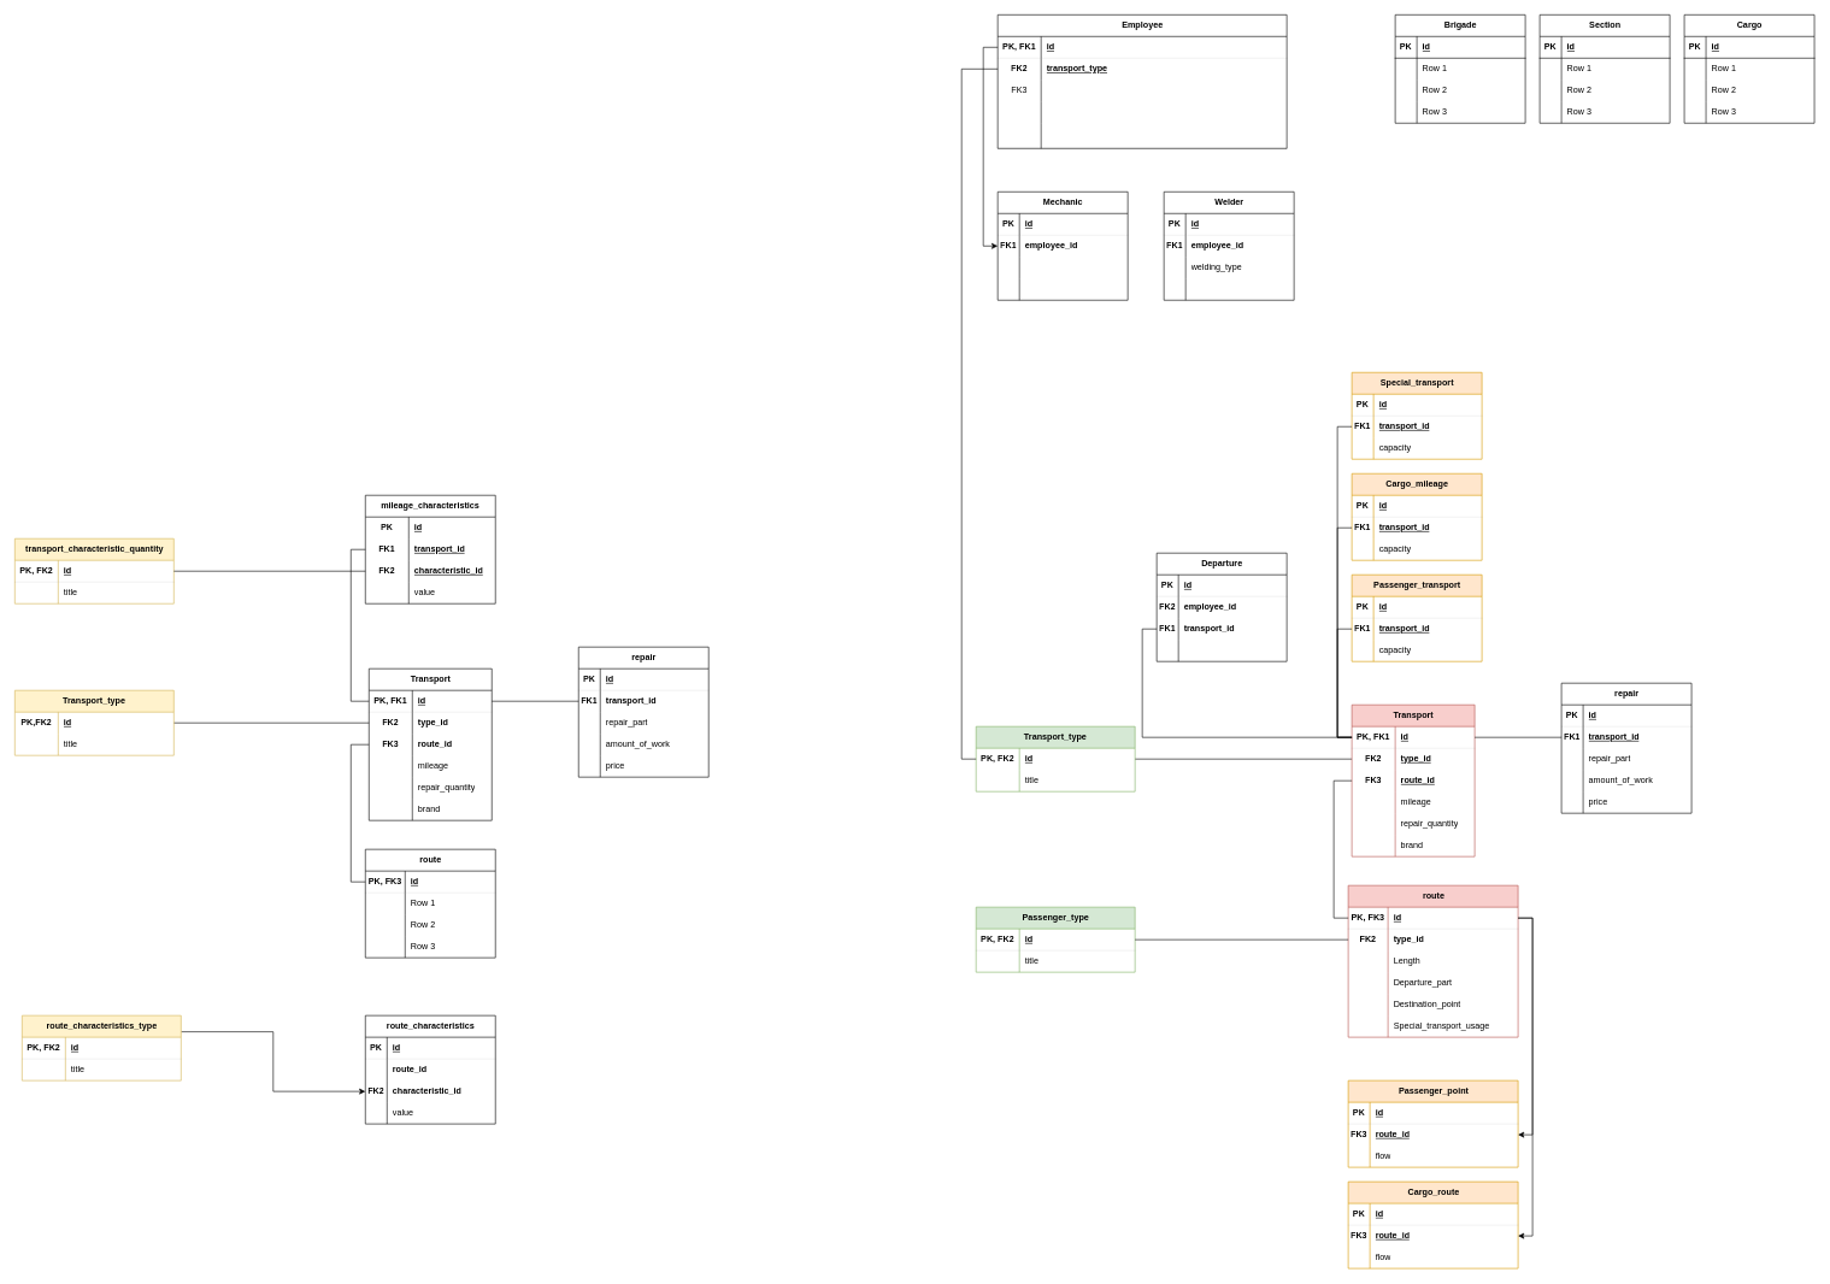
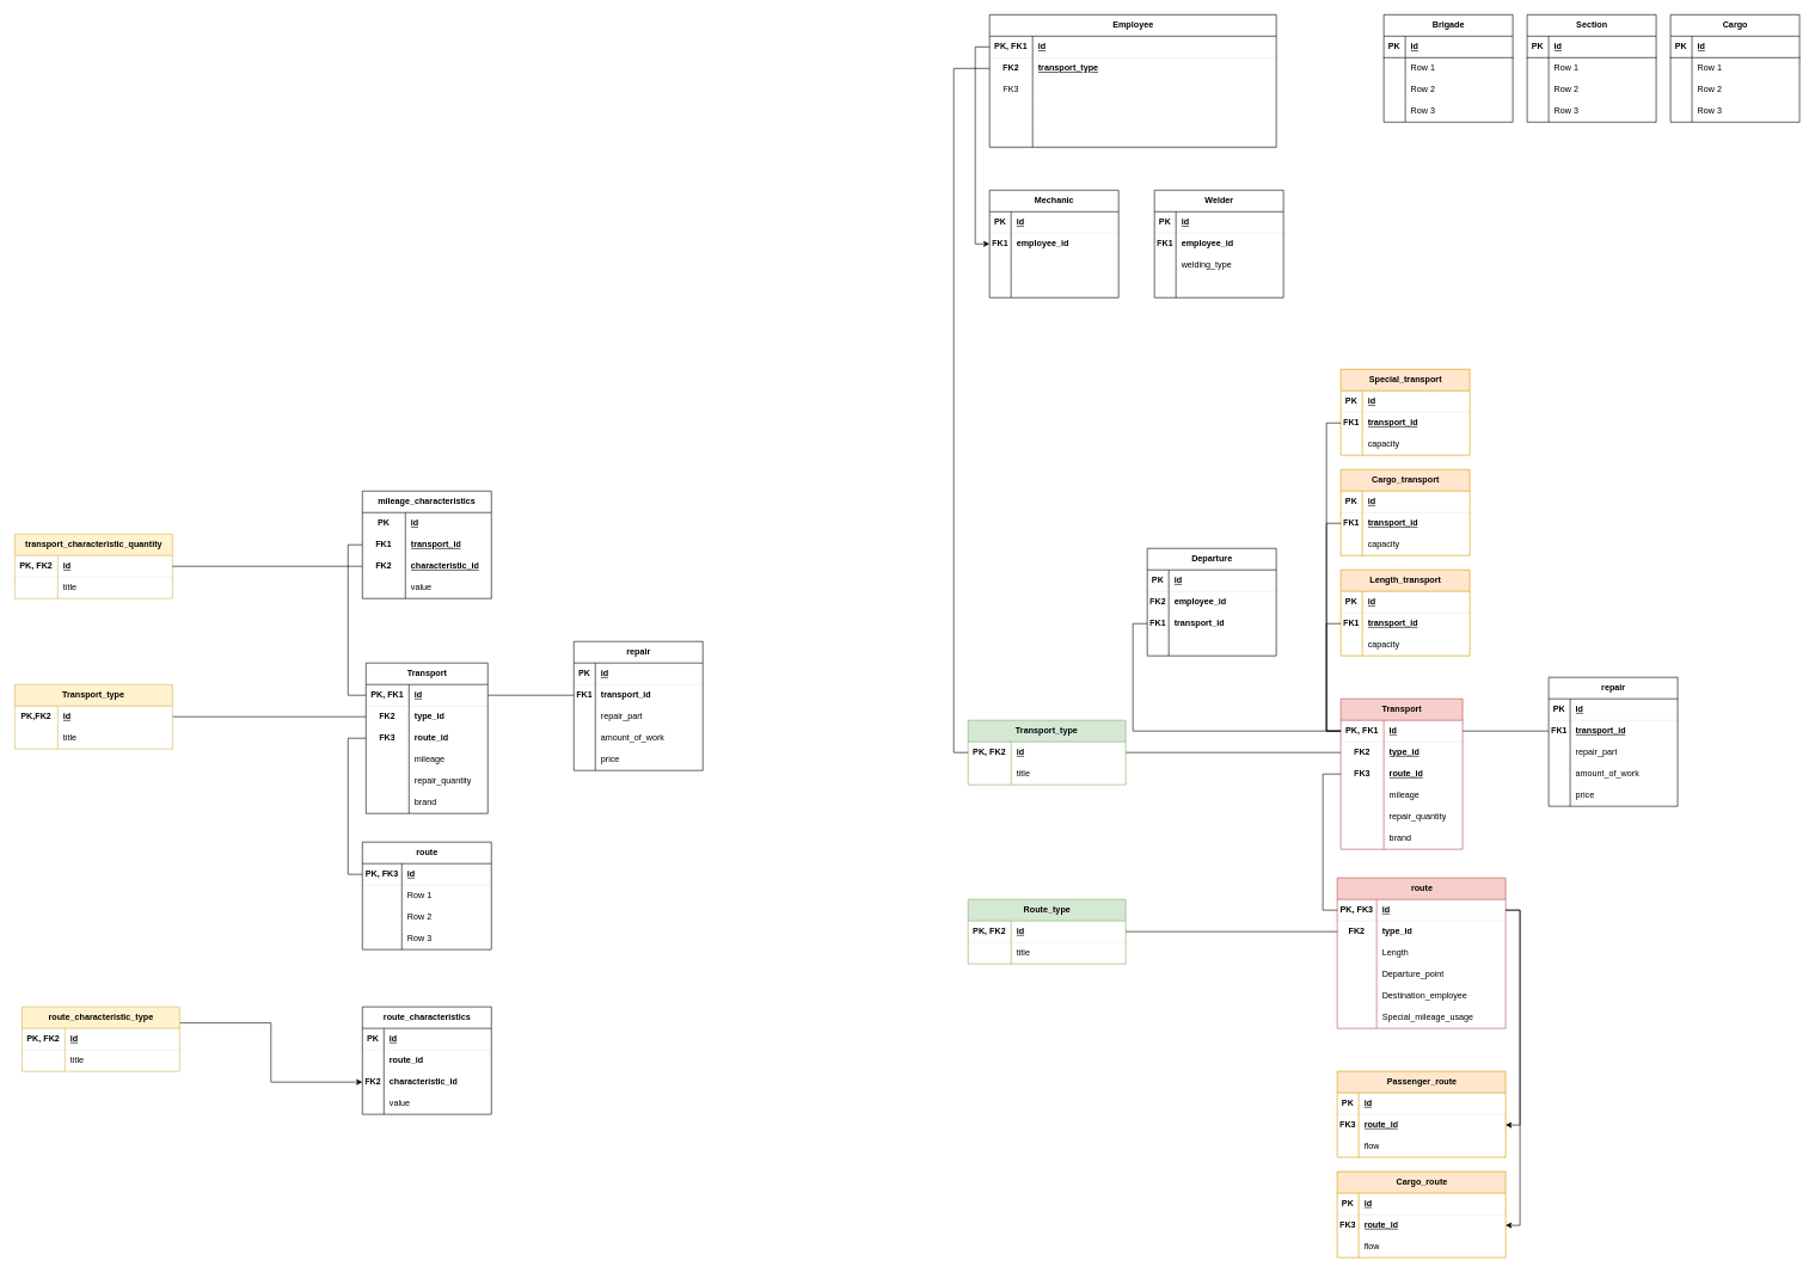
- <mxCell id="180" value="Cargo_mileage" style="shape=table;startSize=30;container=1;collapsible=1;childLayout=tableLayout;fixedRows=1;rowLines=0;fontStyle=1;align=center;resizeLast=1;html=1;fillColor=#ffe6cc;strokeColor=#d79b00;" vertex="1" parent="1"><mxGeometry x="1870" y="655" width="180" height="120" as="geometry" /></mxCell>
+ <mxCell id="180" value="Cargo_transport" style="shape=table;startSize=30;container=1;collapsible=1;childLayout=tableLayout;fixedRows=1;rowLines=0;fontStyle=1;align=center;resizeLast=1;html=1;fillColor=#ffe6cc;strokeColor=#d79b00;" vertex="1" parent="1"><mxGeometry x="1870" y="655" width="180" height="120" as="geometry" /></mxCell>
- <mxCell id="191" value="Passenger_transport" style="shape=table;startSize=30;container=1;collapsible=1;childLayout=tableLayout;fixedRows=1;rowLines=0;fontStyle=1;align=center;resizeLast=1;html=1;fillColor=#ffe6cc;strokeColor=#d79b00;" vertex="1" parent="1"><mxGeometry x="1870" y="795" width="180" height="120" as="geometry" /></mxCell>
+ <mxCell id="191" value="Length_transport" style="shape=table;startSize=30;container=1;collapsible=1;childLayout=tableLayout;fixedRows=1;rowLines=0;fontStyle=1;align=center;resizeLast=1;html=1;fillColor=#ffe6cc;strokeColor=#d79b00;" vertex="1" parent="1"><mxGeometry x="1870" y="795" width="180" height="120" as="geometry" /></mxCell>
- <mxCell id="172" value="Passenger_type" style="shape=table;startSize=30;container=1;collapsible=1;childLayout=tableLayout;fixedRows=1;rowLines=0;fontStyle=1;align=center;resizeLast=1;html=1;fillColor=#d5e8d4;strokeColor=#82b366;" vertex="1" parent="1"><mxGeometry x="1350" y="1255" width="220" height="90" as="geometry" /></mxCell>
+ <mxCell id="172" value="Route_type" style="shape=table;startSize=30;container=1;collapsible=1;childLayout=tableLayout;fixedRows=1;rowLines=0;fontStyle=1;align=center;resizeLast=1;html=1;fillColor=#d5e8d4;strokeColor=#82b366;" vertex="1" parent="1"><mxGeometry x="1350" y="1255" width="220" height="90" as="geometry" /></mxCell>
- <mxCell id="165" value="Departure_part" style="shape=partialRectangle;connectable=0;fillColor=none;top=0;left=0;bottom=0;right=0;align=left;spacingLeft=6;overflow=hidden;whiteSpace=wrap;html=1;" vertex="1" parent="163"><mxGeometry x="55" width="180" height="30" as="geometry"><mxRectangle width="180" height="30" as="alternateBounds" /></mxGeometry></mxCell>
+ <mxCell id="165" value="Departure_point" style="shape=partialRectangle;connectable=0;fillColor=none;top=0;left=0;bottom=0;right=0;align=left;spacingLeft=6;overflow=hidden;whiteSpace=wrap;html=1;" vertex="1" parent="163"><mxGeometry x="55" width="180" height="30" as="geometry"><mxRectangle width="180" height="30" as="alternateBounds" /></mxGeometry></mxCell>
- <mxCell id="168" value="Destination_point" style="shape=partialRectangle;connectable=0;fillColor=none;top=0;left=0;bottom=0;right=0;align=left;spacingLeft=6;overflow=hidden;whiteSpace=wrap;html=1;" vertex="1" parent="166"><mxGeometry x="55" width="180" height="30" as="geometry"><mxRectangle width="180" height="30" as="alternateBounds" /></mxGeometry></mxCell>
+ <mxCell id="168" value="Destination_employee" style="shape=partialRectangle;connectable=0;fillColor=none;top=0;left=0;bottom=0;right=0;align=left;spacingLeft=6;overflow=hidden;whiteSpace=wrap;html=1;" vertex="1" parent="166"><mxGeometry x="55" width="180" height="30" as="geometry"><mxRectangle width="180" height="30" as="alternateBounds" /></mxGeometry></mxCell>
- <mxCell id="98" value="route_characteristics_type" style="shape=table;startSize=30;container=1;collapsible=1;childLayout=tableLayout;fixedRows=1;rowLines=0;fontStyle=1;align=center;resizeLast=1;html=1;fillColor=#fff2cc;strokeColor=#d6b656;" vertex="1" parent="1"><mxGeometry x="30" y="1405" width="220" height="90" as="geometry" /></mxCell>
+ <mxCell id="98" value="route_characteristic_type" style="shape=table;startSize=30;container=1;collapsible=1;childLayout=tableLayout;fixedRows=1;rowLines=0;fontStyle=1;align=center;resizeLast=1;html=1;fillColor=#fff2cc;strokeColor=#d6b656;" vertex="1" parent="1"><mxGeometry x="30" y="1405" width="220" height="90" as="geometry" /></mxCell>
- <mxCell id="171" value="Special_transport_usage" style="shape=partialRectangle;connectable=0;fillColor=none;top=0;left=0;bottom=0;right=0;align=left;spacingLeft=6;overflow=hidden;whiteSpace=wrap;html=1;" vertex="1" parent="169"><mxGeometry x="55" width="180" height="30" as="geometry"><mxRectangle width="180" height="30" as="alternateBounds" /></mxGeometry></mxCell>
+ <mxCell id="171" value="Special_mileage_usage" style="shape=partialRectangle;connectable=0;fillColor=none;top=0;left=0;bottom=0;right=0;align=left;spacingLeft=6;overflow=hidden;whiteSpace=wrap;html=1;" vertex="1" parent="169"><mxGeometry x="55" width="180" height="30" as="geometry"><mxRectangle width="180" height="30" as="alternateBounds" /></mxGeometry></mxCell>
- <mxCell id="214" value="Passenger_point" style="shape=table;startSize=30;container=1;collapsible=1;childLayout=tableLayout;fixedRows=1;rowLines=0;fontStyle=1;align=center;resizeLast=1;html=1;fillColor=#ffe6cc;strokeColor=#d79b00;" vertex="1" parent="1"><mxGeometry x="1865" y="1495" width="235" height="120" as="geometry" /></mxCell>
+ <mxCell id="214" value="Passenger_route" style="shape=table;startSize=30;container=1;collapsible=1;childLayout=tableLayout;fixedRows=1;rowLines=0;fontStyle=1;align=center;resizeLast=1;html=1;fillColor=#ffe6cc;strokeColor=#d79b00;" vertex="1" parent="1"><mxGeometry x="1865" y="1495" width="235" height="120" as="geometry" /></mxCell>
